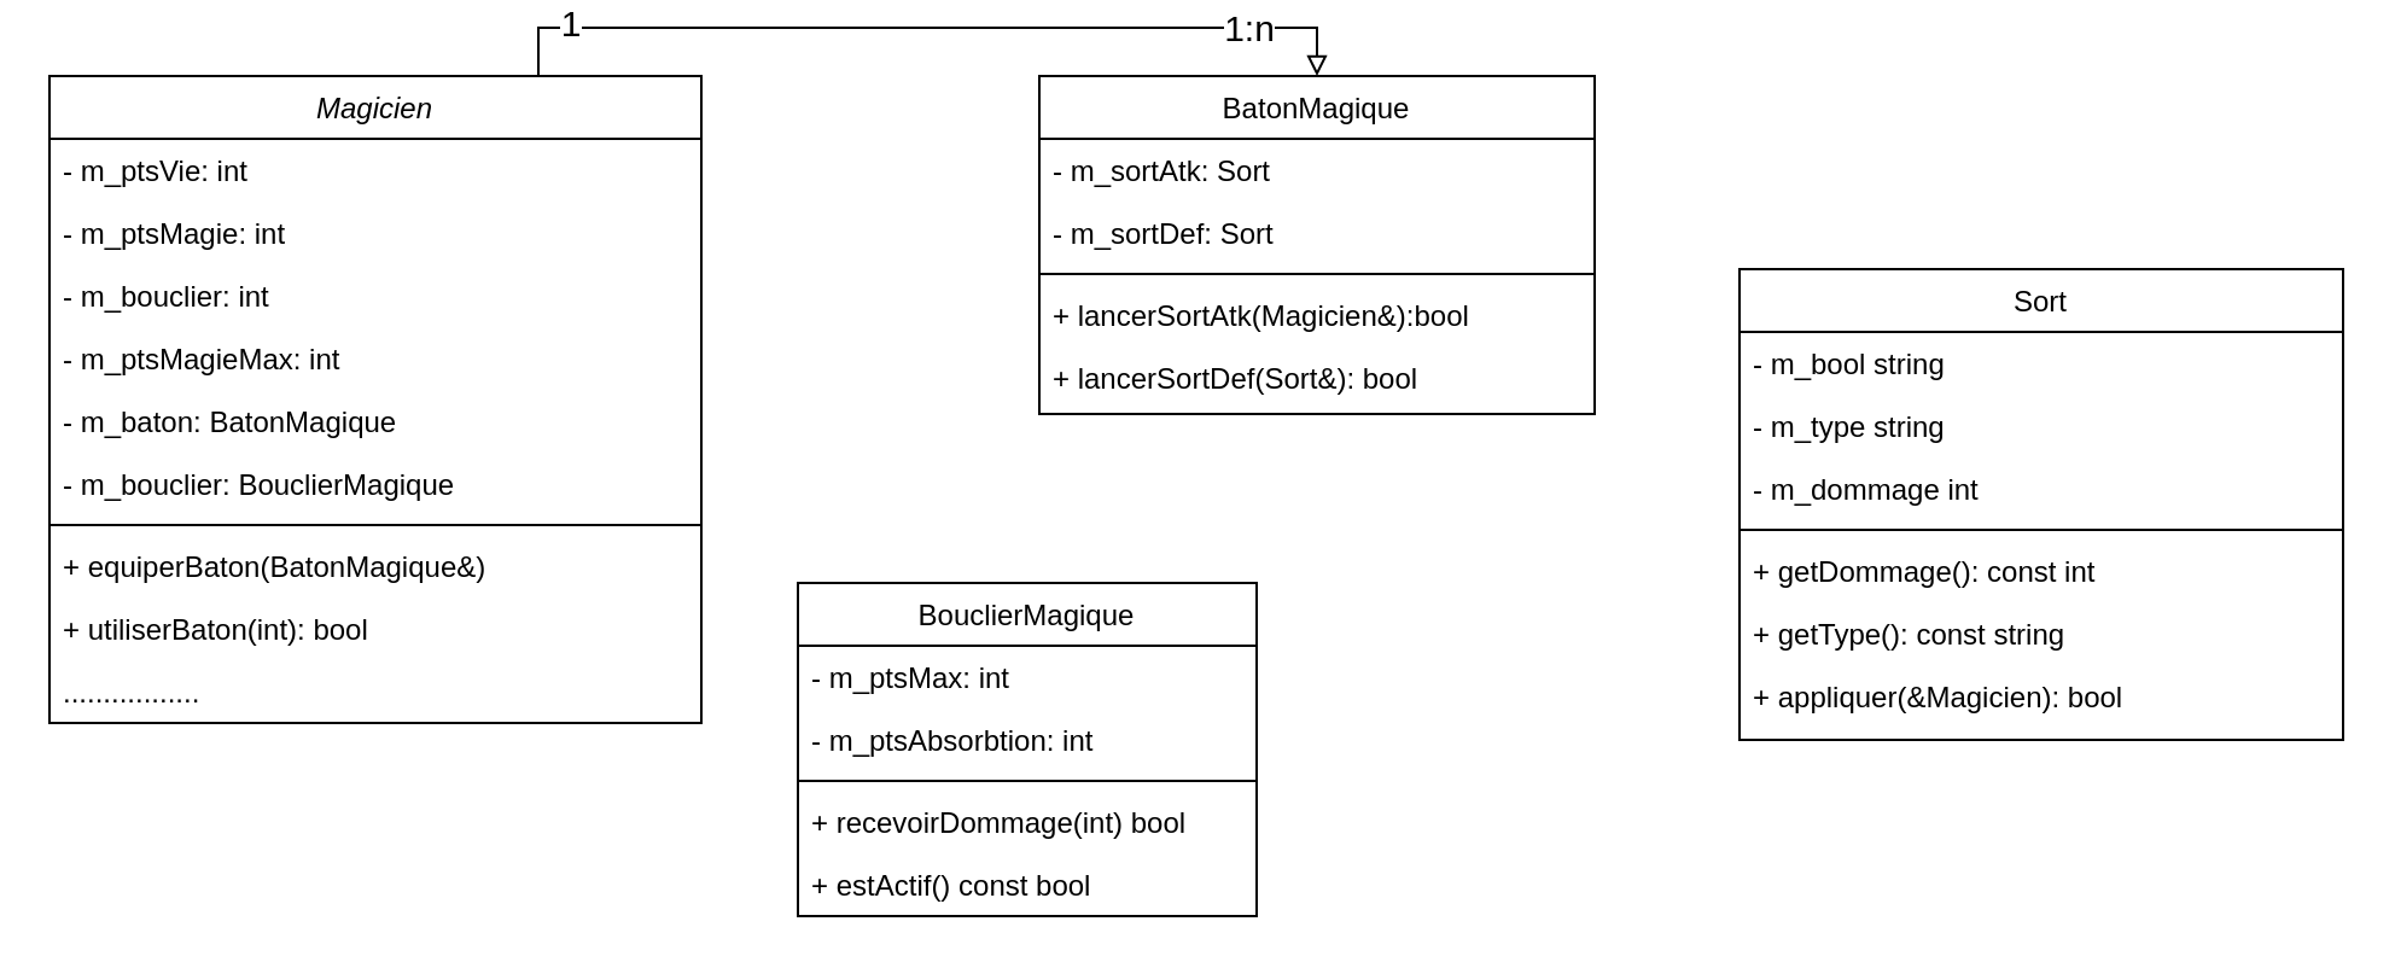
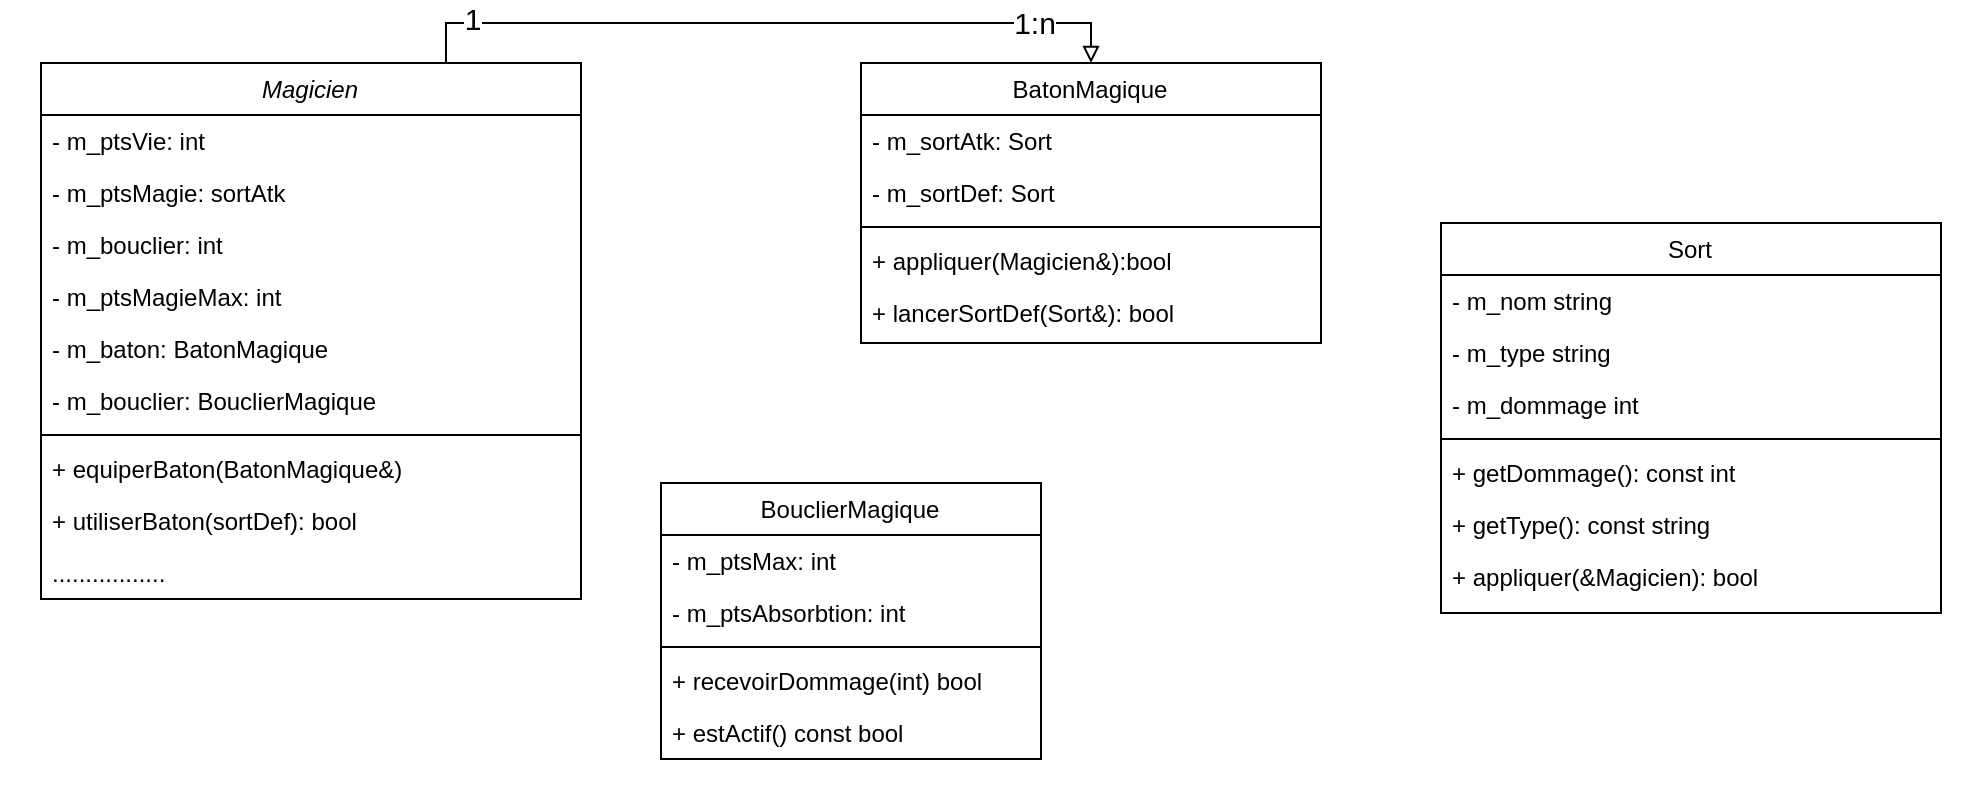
- <mxCell id="7" value="- m_ptsMagie: int" style="text;align=left;verticalAlign=top;spacingLeft=4;spacingRight=4;overflow=hidden;rotatable=0;points=[[0,0.5],[1,0.5]];portConstraint=eastwest;rounded=0;shadow=0;html=0;" parent="5" vertex="1"><mxGeometry y="52" width="270" height="26" as="geometry" /></mxCell>
+ <mxCell id="7" value="- m_ptsMagie: sortAtk" style="text;align=left;verticalAlign=top;spacingLeft=4;spacingRight=4;overflow=hidden;rotatable=0;points=[[0,0.5],[1,0.5]];portConstraint=eastwest;rounded=0;shadow=0;html=0;" parent="5" vertex="1"><mxGeometry y="52" width="270" height="26" as="geometry" /></mxCell>
- <mxCell id="26" value="+ lancerSortAtk(Magicien&amp;):bool" style="text;align=left;verticalAlign=top;spacingLeft=4;spacingRight=4;overflow=hidden;rotatable=0;points=[[0,0.5],[1,0.5]];portConstraint=eastwest;" parent="22" vertex="1"><mxGeometry y="86" width="230" height="26" as="geometry" /></mxCell>
+ <mxCell id="26" value="+ appliquer(Magicien&amp;):bool" style="text;align=left;verticalAlign=top;spacingLeft=4;spacingRight=4;overflow=hidden;rotatable=0;points=[[0,0.5],[1,0.5]];portConstraint=eastwest;" parent="22" vertex="1"><mxGeometry y="86" width="230" height="26" as="geometry" /></mxCell>
- <mxCell id="29" value="- m_bool string" style="text;align=left;verticalAlign=top;spacingLeft=4;spacingRight=4;overflow=hidden;rotatable=0;points=[[0,0.5],[1,0.5]];portConstraint=eastwest;" parent="28" vertex="1"><mxGeometry y="26" width="250" height="26" as="geometry" /></mxCell>
+ <mxCell id="29" value="- m_nom string" style="text;align=left;verticalAlign=top;spacingLeft=4;spacingRight=4;overflow=hidden;rotatable=0;points=[[0,0.5],[1,0.5]];portConstraint=eastwest;" parent="28" vertex="1"><mxGeometry y="26" width="250" height="26" as="geometry" /></mxCell>
- <mxCell id="14" value="+ utiliserBaton(int): bool" style="text;align=left;verticalAlign=top;spacingLeft=4;spacingRight=4;overflow=hidden;rotatable=0;points=[[0,0.5],[1,0.5]];portConstraint=eastwest;" parent="5" vertex="1"><mxGeometry y="216" width="270" height="26" as="geometry" /></mxCell>
+ <mxCell id="14" value="+ utiliserBaton(sortDef): bool" style="text;align=left;verticalAlign=top;spacingLeft=4;spacingRight=4;overflow=hidden;rotatable=0;points=[[0,0.5],[1,0.5]];portConstraint=eastwest;" parent="5" vertex="1"><mxGeometry y="216" width="270" height="26" as="geometry" /></mxCell>
